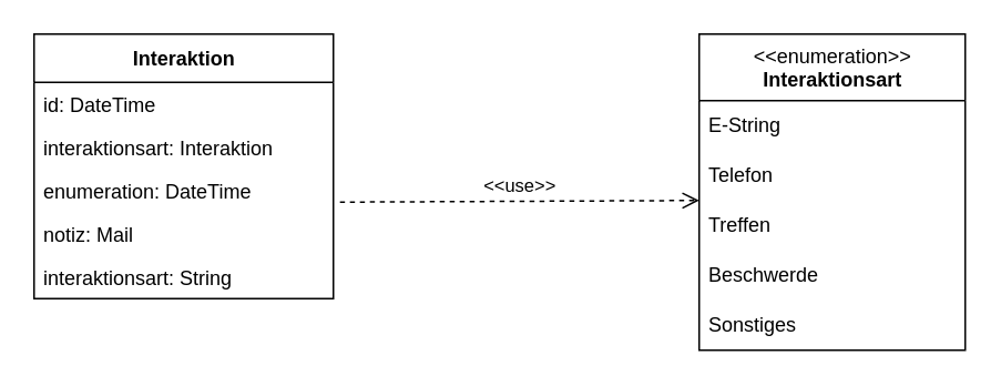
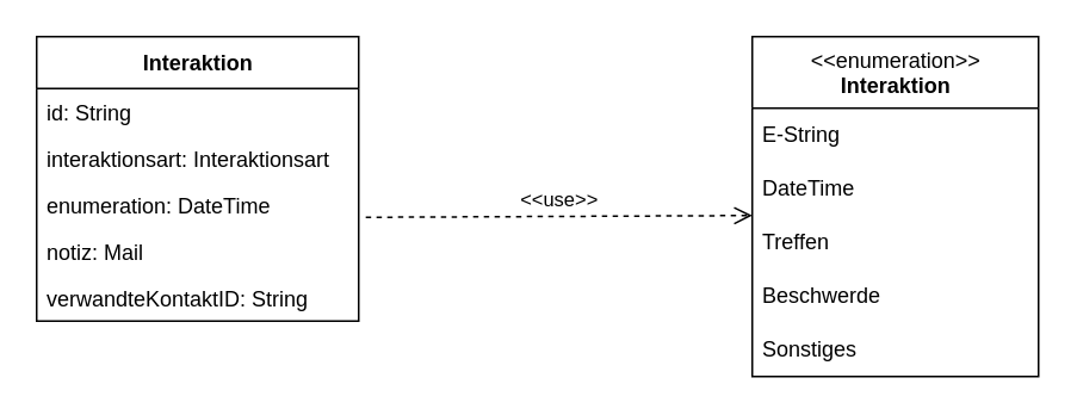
- <mxCell id="8" value="&amp;lt;&amp;lt;enumeration&amp;gt;&amp;gt;&lt;br&gt;&lt;b&gt;Interaktionsart&lt;/b&gt;" style="swimlane;fontStyle=0;align=center;verticalAlign=top;childLayout=stackLayout;horizontal=1;startSize=40;horizontalStack=0;resizeParent=1;resizeParentMax=0;resizeLast=0;collapsible=0;marginBottom=0;html=1;" parent="1" vertex="1"><mxGeometry x="420" y="20" width="160" height="190" as="geometry" /></mxCell>
+ <mxCell id="8" value="&amp;lt;&amp;lt;enumeration&amp;gt;&amp;gt;&lt;br&gt;&lt;b&gt;Interaktion&lt;/b&gt;" style="swimlane;fontStyle=0;align=center;verticalAlign=top;childLayout=stackLayout;horizontal=1;startSize=40;horizontalStack=0;resizeParent=1;resizeParentMax=0;resizeLast=0;collapsible=0;marginBottom=0;html=1;" parent="1" vertex="1"><mxGeometry x="420" y="20" width="160" height="190" as="geometry" /></mxCell>
- <mxCell id="3" value="id: DateTime" style="text;align=left;verticalAlign=top;spacingLeft=4;spacingRight=4;overflow=hidden;rotatable=0;points=[[0,0.5],[1,0.5]];portConstraint=eastwest;" parent="2" vertex="1"><mxGeometry y="29" width="180" height="26" as="geometry" /></mxCell>
+ <mxCell id="3" value="id: String" style="text;align=left;verticalAlign=top;spacingLeft=4;spacingRight=4;overflow=hidden;rotatable=0;points=[[0,0.5],[1,0.5]];portConstraint=eastwest;" parent="2" vertex="1"><mxGeometry y="29" width="180" height="26" as="geometry" /></mxCell>
- <mxCell id="4" value="interaktionsart: Interaktion" style="text;align=left;verticalAlign=top;spacingLeft=4;spacingRight=4;overflow=hidden;rotatable=0;points=[[0,0.5],[1,0.5]];portConstraint=eastwest;rounded=0;shadow=0;html=0;" parent="2" vertex="1"><mxGeometry y="55" width="180" height="26" as="geometry" /></mxCell>
+ <mxCell id="4" value="interaktionsart: Interaktionsart" style="text;align=left;verticalAlign=top;spacingLeft=4;spacingRight=4;overflow=hidden;rotatable=0;points=[[0,0.5],[1,0.5]];portConstraint=eastwest;rounded=0;shadow=0;html=0;" parent="2" vertex="1"><mxGeometry y="55" width="180" height="26" as="geometry" /></mxCell>
- <mxCell id="10" value="Telefon" style="text;html=1;strokeColor=none;fillColor=none;align=left;verticalAlign=middle;spacingLeft=4;spacingRight=4;overflow=hidden;rotatable=0;points=[[0,0.5],[1,0.5]];portConstraint=eastwest;" parent="8" vertex="1"><mxGeometry y="70" width="160" height="30" as="geometry" /></mxCell>
+ <mxCell id="10" value="DateTime" style="text;html=1;strokeColor=none;fillColor=none;align=left;verticalAlign=middle;spacingLeft=4;spacingRight=4;overflow=hidden;rotatable=0;points=[[0,0.5],[1,0.5]];portConstraint=eastwest;" parent="8" vertex="1"><mxGeometry y="70" width="160" height="30" as="geometry" /></mxCell>
- <mxCell id="7" value="interaktionsart: String" style="text;align=left;verticalAlign=top;spacingLeft=4;spacingRight=4;overflow=hidden;rotatable=0;points=[[0,0.5],[1,0.5]];portConstraint=eastwest;rounded=0;shadow=0;html=0;" parent="2" vertex="1"><mxGeometry y="133" width="180" height="26" as="geometry" /></mxCell>
+ <mxCell id="7" value="verwandteKontaktID: String" style="text;align=left;verticalAlign=top;spacingLeft=4;spacingRight=4;overflow=hidden;rotatable=0;points=[[0,0.5],[1,0.5]];portConstraint=eastwest;rounded=0;shadow=0;html=0;" parent="2" vertex="1"><mxGeometry y="133" width="180" height="26" as="geometry" /></mxCell>
